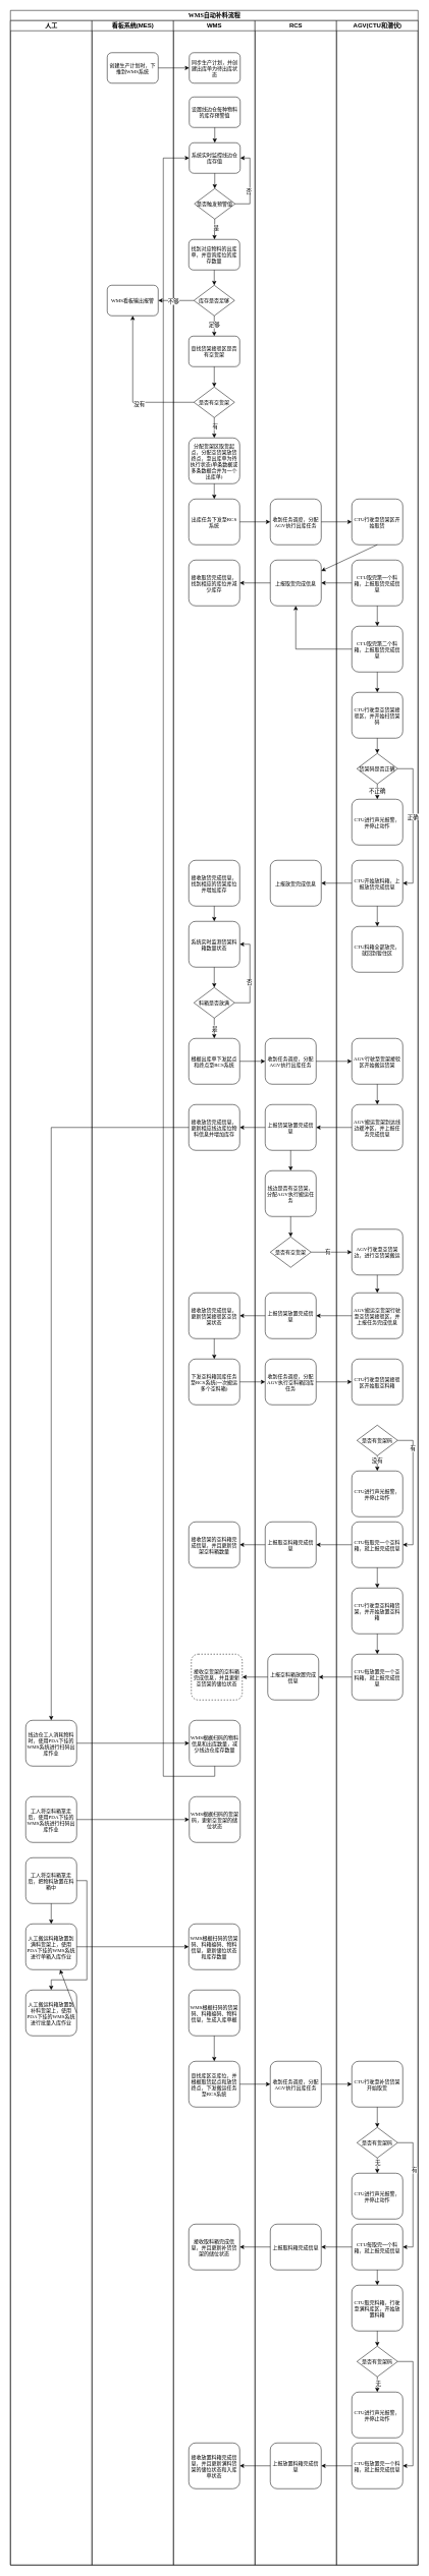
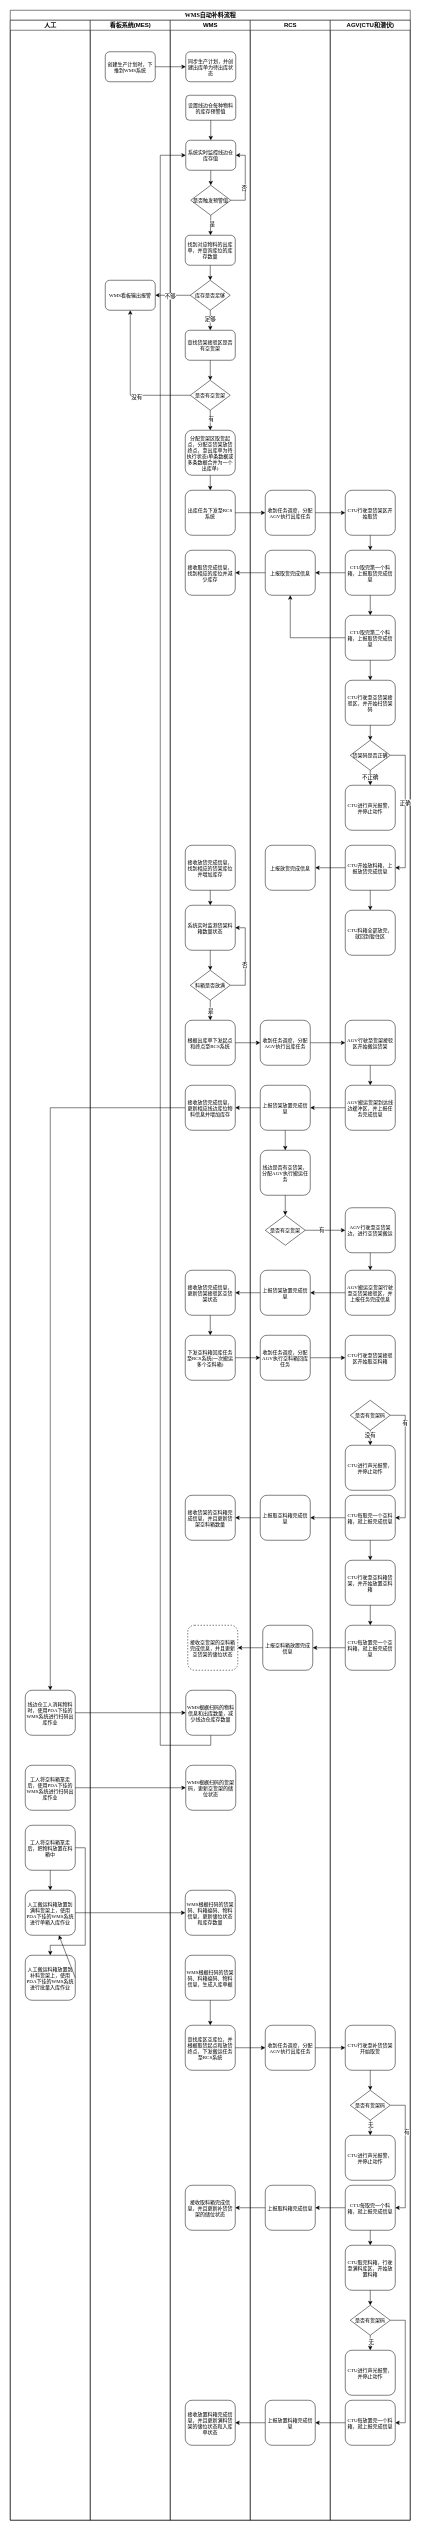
- <mxCell id="16" value="&lt;font style=&quot;font-size: 10px;&quot;&gt;设置线边仓每种物料的库存预警值&lt;/font&gt;" style="rounded=1;whiteSpace=wrap;html=1;shadow=0;labelBackgroundColor=none;strokeWidth=1;fontFamily=Verdana;fontSize=8;align=center;" parent="14" vertex="1"><mxGeometry x="31" y="150" width="100" height="60" as="geometry" /></mxCell>
+ <mxCell id="16" value="&lt;font style=&quot;font-size: 10px;&quot;&gt;设置线边仓每种物料的库存预警值&lt;/font&gt;" style="rounded=1;whiteSpace=wrap;html=1;shadow=0;labelBackgroundColor=none;strokeWidth=1;fontFamily=Verdana;fontSize=8;align=center;" parent="14" vertex="1"><mxGeometry x="31" y="150" width="100" height="50" as="geometry" /></mxCell>
- <mxCell id="85" value="" style="endArrow=classic;html=1;rounded=0;exitX=0.5;exitY=1;exitDx=0;exitDy=0;" parent="82" source="83" target="65" edge="1"><mxGeometry width="50" height="50" relative="1" as="geometry"><mxPoint x="210" y="1050" as="sourcePoint" /><mxPoint x="260" y="1000" as="targetPoint" /></mxGeometry></mxCell>
+ <mxCell id="85" value="" style="endArrow=classic;html=1;rounded=0;exitX=0.5;exitY=1;exitDx=0;exitDy=0;" parent="82" source="83" target="84" edge="1"><mxGeometry width="50" height="50" relative="1" as="geometry"><mxPoint x="210" y="1050" as="sourcePoint" /><mxPoint x="260" y="1000" as="targetPoint" /></mxGeometry></mxCell>
